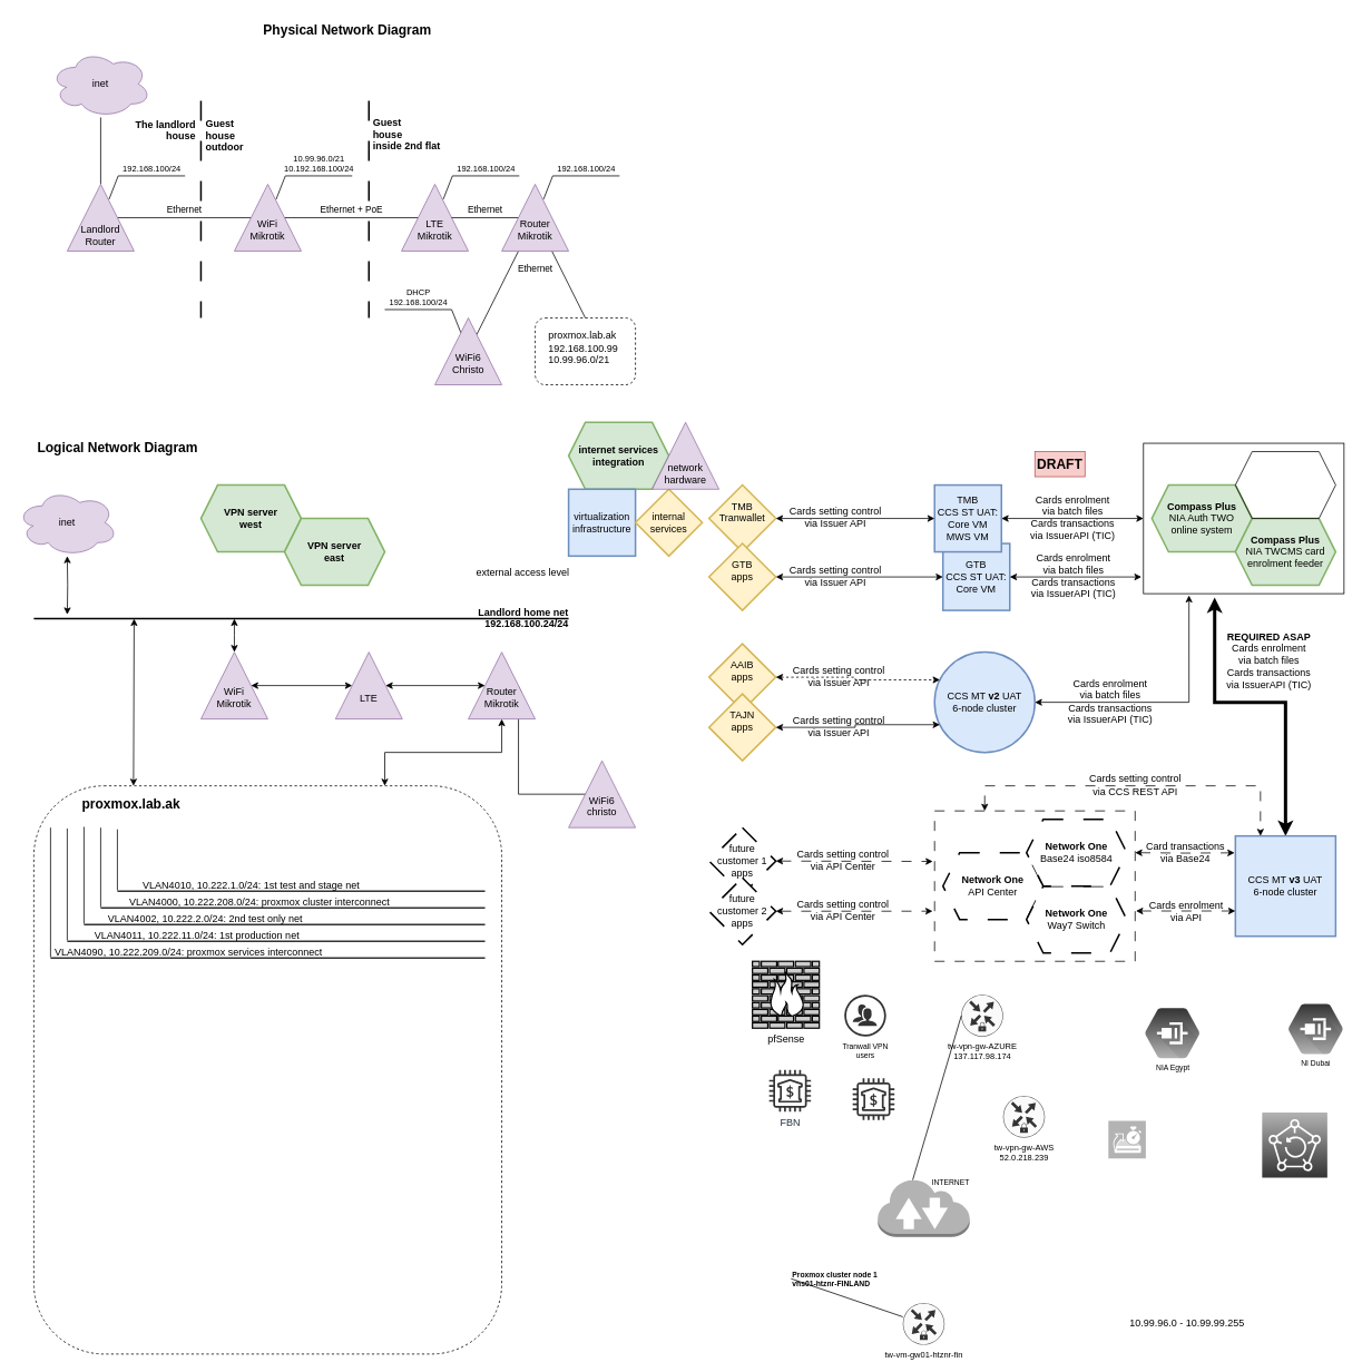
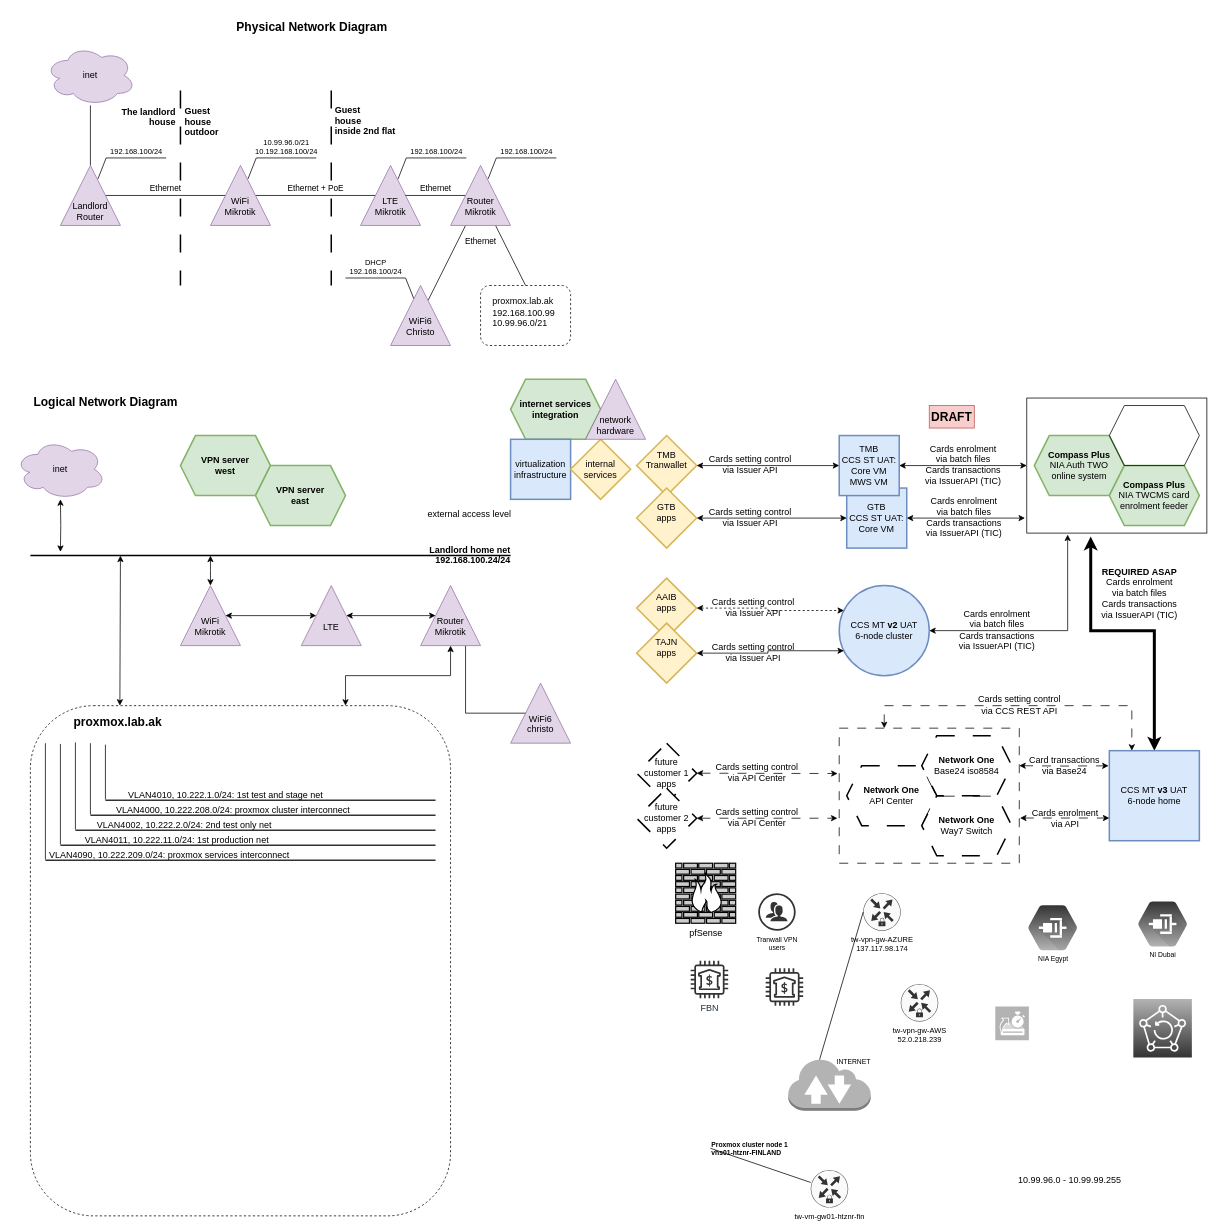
- <mxCell id="9" value="CCS MT &lt;b style=&quot;font-size: 12px;&quot;&gt;v3&lt;/b&gt; UAT&lt;div style=&quot;font-size: 12px;&quot;&gt;6-node cluster&lt;/div&gt;" style="rounded=0;whiteSpace=wrap;html=1;strokeWidth=2;direction=south;fillColor=#dae8fc;strokeColor=#6c8ebf;fontSize=12;" parent="1" vertex="1"><mxGeometry x="1478" y="1000" width="120" height="120" as="geometry" /></mxCell>
+ <mxCell id="9" value="CCS MT &lt;b style=&quot;font-size: 12px;&quot;&gt;v3&lt;/b&gt; UAT&lt;div style=&quot;font-size: 12px;&quot;&gt;6-node home&lt;/div&gt;" style="rounded=0;whiteSpace=wrap;html=1;strokeWidth=2;direction=south;fillColor=#dae8fc;strokeColor=#6c8ebf;fontSize=12;" parent="1" vertex="1"><mxGeometry x="1478" y="1000" width="120" height="120" as="geometry" /></mxCell>
- <mxCell id="65" value="NI Dubai" style="shape=mxgraph.gcp.networking.cloud_partner_interconnect;html=1;fillColor=#333333;gradientColor=#B3B3B3;strokeColor=none;verticalLabelPosition=bottom;verticalAlign=top;align=center;fontSize=9;" parent="1" vertex="1"><mxGeometry x="1541.5" y="1201" width="65" height="60" as="geometry" /></mxCell>
+ <mxCell id="65" value="NI Dubai" style="shape=mxgraph.gcp.networking.cloud_partner_interconnect;html=1;fillColor=#333333;gradientColor=#B3B3B3;strokeColor=none;verticalLabelPosition=bottom;verticalAlign=top;align=center;fontSize=9;" parent="1" vertex="1"><mxGeometry x="1516.5" y="1201" width="65" height="60" as="geometry" /></mxCell>
- <mxCell id="66" value="10.99.96.0 - 10.99.99.255" style="text;html=1;align=center;verticalAlign=middle;resizable=0;points=[];autosize=1;strokeColor=none;fillColor=none;" parent="1" vertex="1"><mxGeometry x="1340" y="1568" width="160" height="30" as="geometry" /></mxCell>
+ <mxCell id="66" value="10.99.96.0 - 10.99.99.255" style="text;html=1;align=center;verticalAlign=middle;resizable=0;points=[];autosize=1;strokeColor=none;fillColor=none;" parent="1" vertex="1"><mxGeometry x="1345" y="1558" width="160" height="30" as="geometry" /></mxCell>
